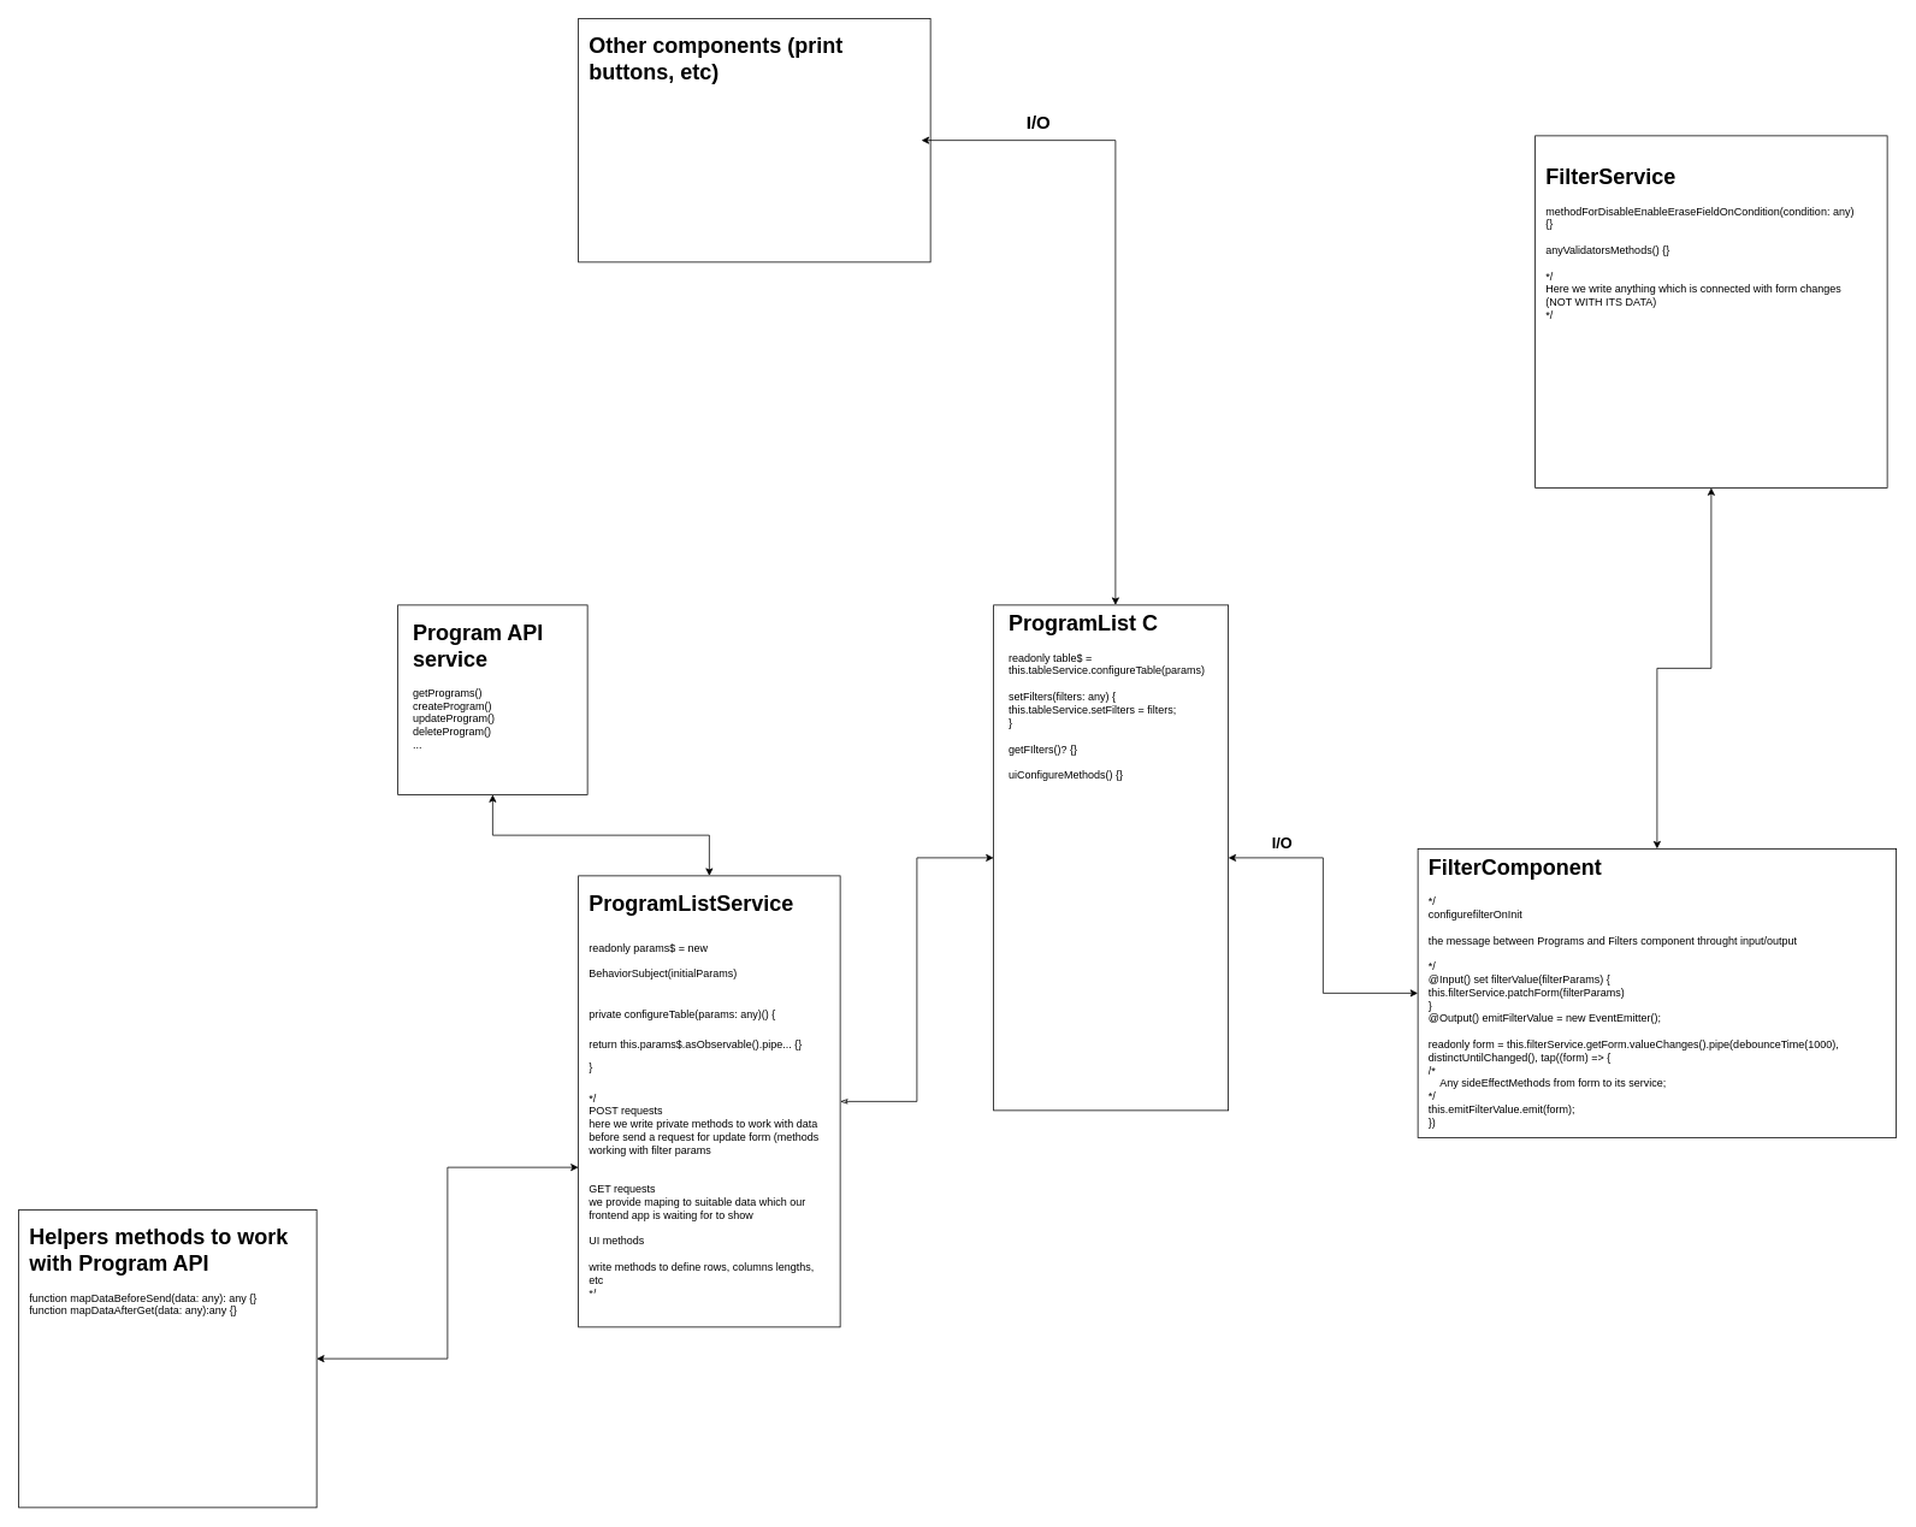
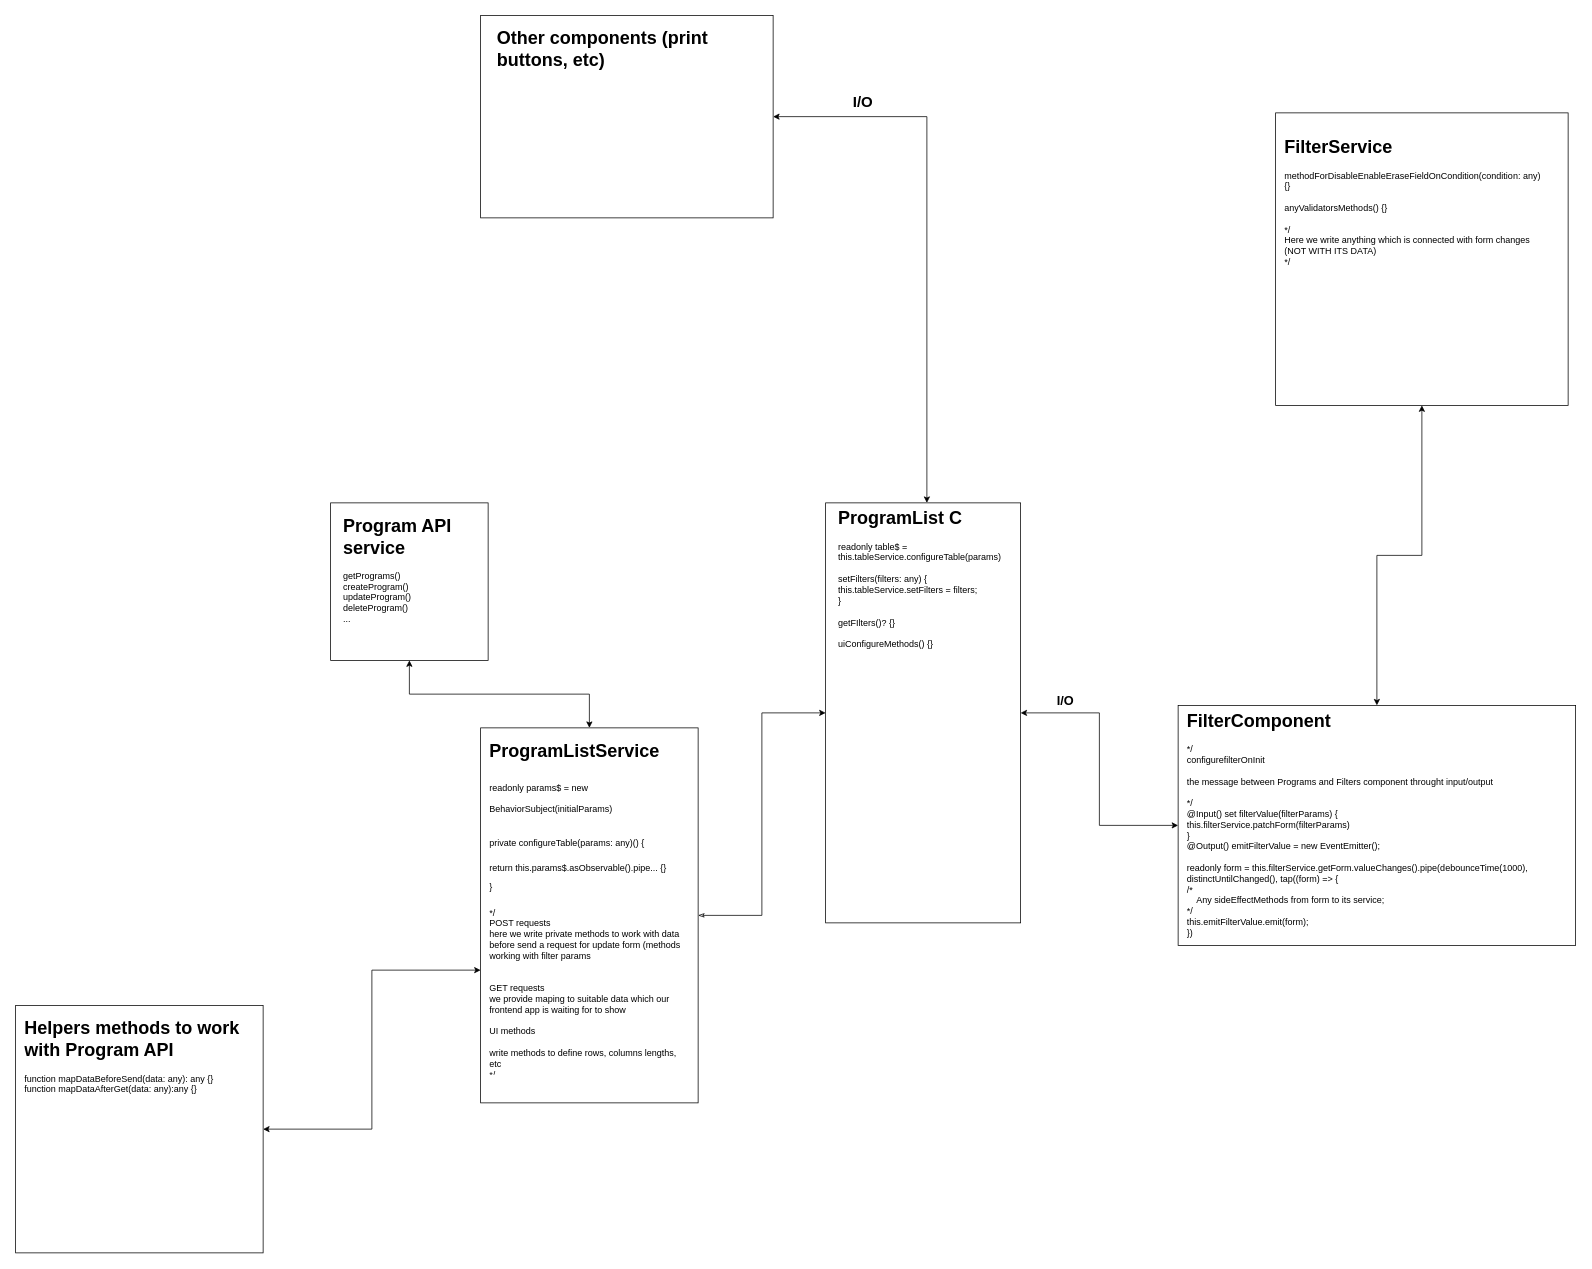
- <mxCell id="22" value="&lt;h1 style=&quot;margin-top: 0px;&quot;&gt;Other components (print buttons, etc)&lt;/h1&gt;" style="text;html=1;whiteSpace=wrap;overflow=hidden;rounded=0;" vertex="1" parent="1"><mxGeometry x="650" y="30" width="370" height="250" as="geometry" /></mxCell>
+ <mxCell id="22" value="&lt;h1 style=&quot;margin-top: 0px;&quot;&gt;Other components (print buttons, etc)&lt;/h1&gt;" style="text;html=1;whiteSpace=wrap;overflow=hidden;rounded=0;" vertex="1" parent="1"><mxGeometry x="660" y="30" width="370" height="250" as="geometry" /></mxCell>
